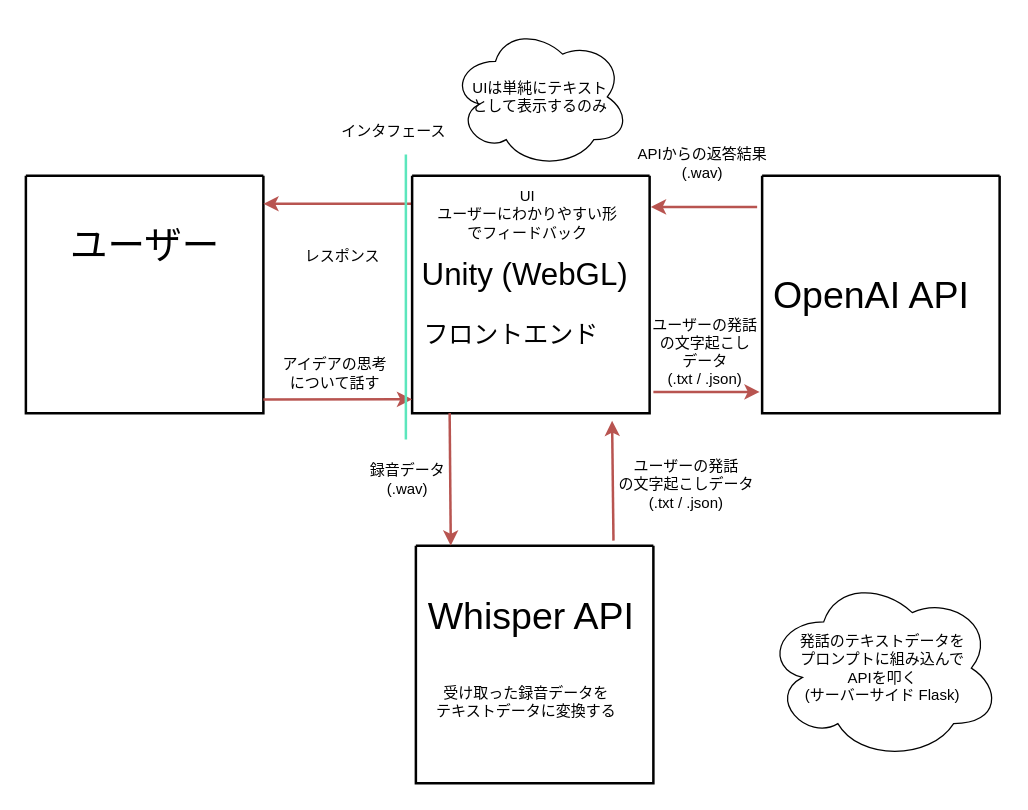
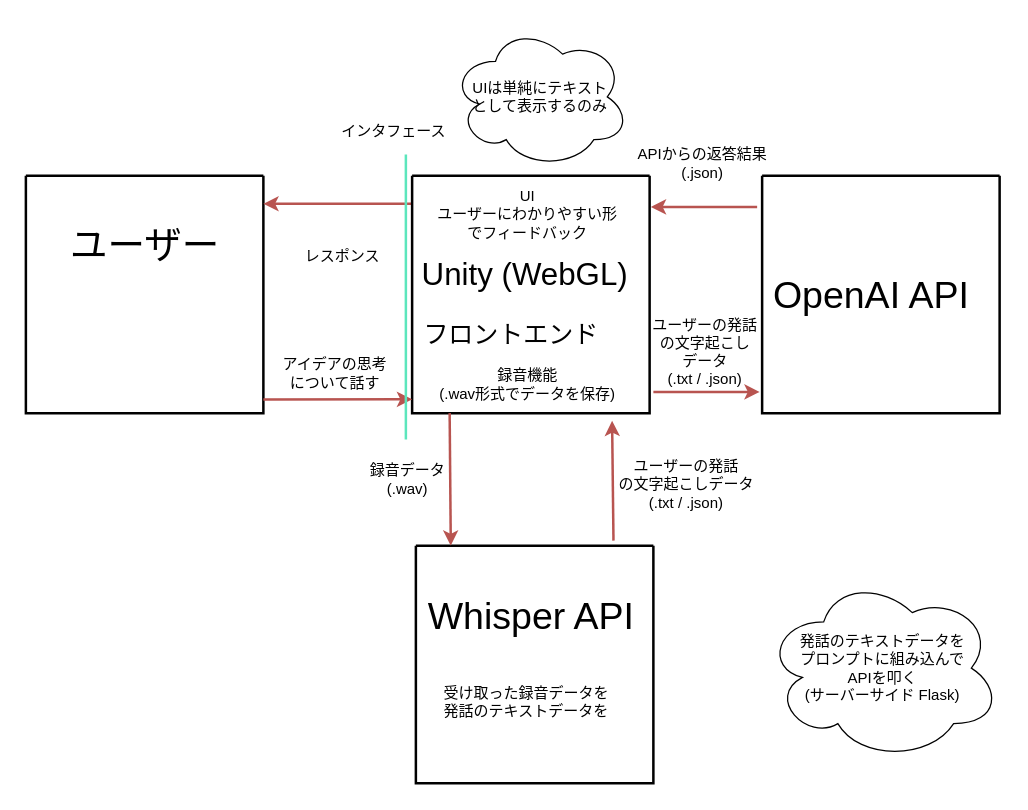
- <mxCell id="28" value="APIからの返答結果&lt;br&gt;(.wav)" style="text;html=1;align=center;verticalAlign=middle;resizable=0;points=[];autosize=1;strokeColor=none;fillColor=none;" parent="1" vertex="1"><mxGeometry x="500" y="109" width="121" height="41" as="geometry" /></mxCell>
+ <mxCell id="28" value="APIからの返答結果&lt;br&gt;(.json)" style="text;html=1;align=center;verticalAlign=middle;resizable=0;points=[];autosize=1;strokeColor=none;fillColor=none;" parent="1" vertex="1"><mxGeometry x="500" y="109" width="121" height="41" as="geometry" /></mxCell>
+ <mxCell id="7" value="録音機能&lt;br&gt;(.wav形式でデータを保存)" style="text;html=1;align=center;verticalAlign=middle;resizable=0;points=[];autosize=1;strokeColor=none;fillColor=none;" parent="5" vertex="1"><mxGeometry x="12" y="146" width="159" height="41" as="geometry" /></mxCell>
- <mxCell id="21" value="受け取った録音データを&lt;br&gt;テキストデータに変換する" style="text;html=1;align=center;verticalAlign=middle;resizable=0;points=[];autosize=1;strokeColor=none;fillColor=none;" parent="1" vertex="1"><mxGeometry x="339" y="540" width="161" height="41" as="geometry" /></mxCell>
+ <mxCell id="21" value="受け取った録音データを&lt;br&gt;発話のテキストデータを" style="text;html=1;align=center;verticalAlign=middle;resizable=0;points=[];autosize=1;strokeColor=none;fillColor=none;" parent="1" vertex="1"><mxGeometry x="339" y="540" width="161" height="41" as="geometry" /></mxCell>
